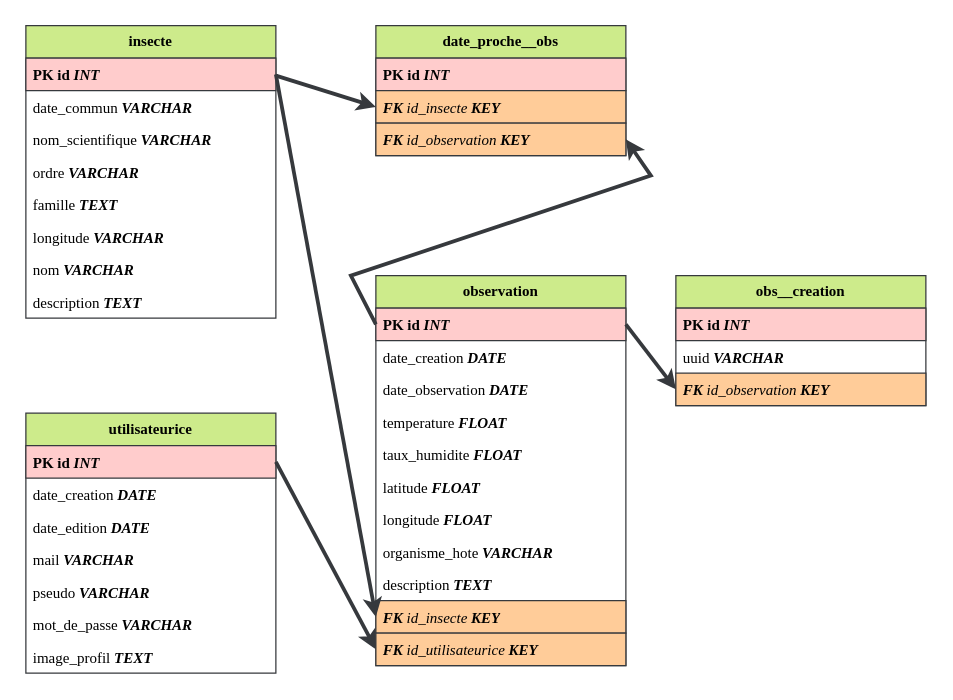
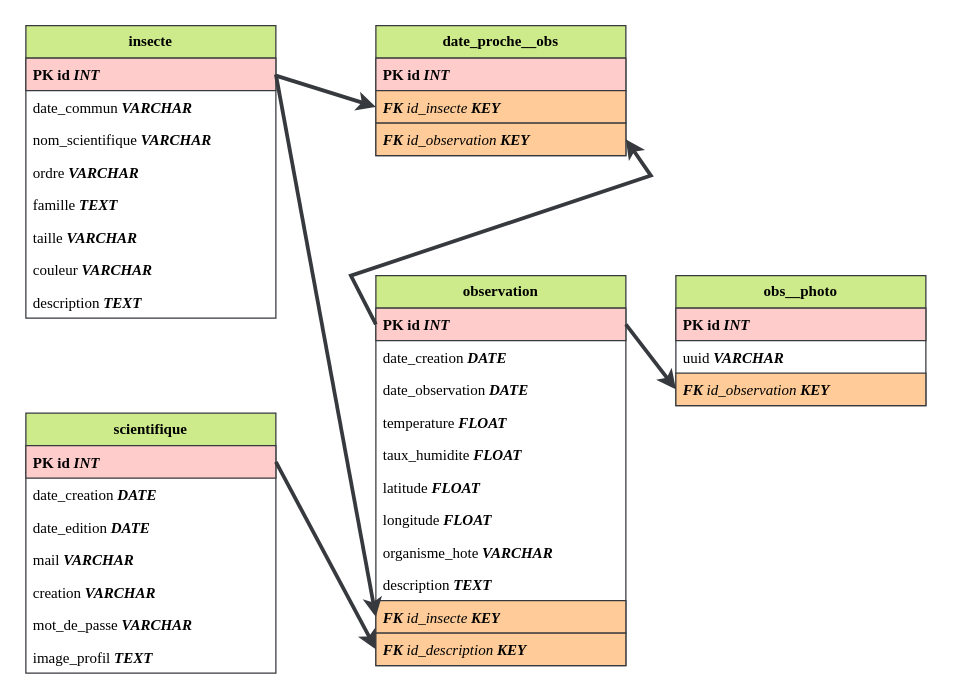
- <mxCell id="8" value="longitude&amp;nbsp;&lt;b&gt;&lt;i&gt;VARCHAR&amp;nbsp;&lt;/i&gt;&lt;/b&gt;" style="text;strokeColor=none;fillColor=none;align=left;verticalAlign=top;spacingLeft=4;spacingRight=4;overflow=hidden;rotatable=0;points=[[0,0.5],[1,0.5]];portConstraint=eastwest;whiteSpace=wrap;html=1;shadow=0;fontFamily=Verdana;" vertex="1" parent="2"><mxGeometry y="156" width="200" height="26" as="geometry" /></mxCell>
+ <mxCell id="8" value="taille&amp;nbsp;&lt;b&gt;&lt;i&gt;VARCHAR&amp;nbsp;&lt;/i&gt;&lt;/b&gt;" style="text;strokeColor=none;fillColor=none;align=left;verticalAlign=top;spacingLeft=4;spacingRight=4;overflow=hidden;rotatable=0;points=[[0,0.5],[1,0.5]];portConstraint=eastwest;whiteSpace=wrap;html=1;shadow=0;fontFamily=Verdana;" vertex="1" parent="2"><mxGeometry y="156" width="200" height="26" as="geometry" /></mxCell>
- <mxCell id="9" value="nom&amp;nbsp;&lt;b&gt;&lt;i&gt;VARCHAR&amp;nbsp;&lt;/i&gt;&lt;/b&gt;" style="text;strokeColor=none;fillColor=none;align=left;verticalAlign=top;spacingLeft=4;spacingRight=4;overflow=hidden;rotatable=0;points=[[0,0.5],[1,0.5]];portConstraint=eastwest;whiteSpace=wrap;html=1;shadow=0;fontFamily=Verdana;" vertex="1" parent="2"><mxGeometry y="182" width="200" height="26" as="geometry" /></mxCell>
+ <mxCell id="9" value="couleur&amp;nbsp;&lt;b&gt;&lt;i&gt;VARCHAR&amp;nbsp;&lt;/i&gt;&lt;/b&gt;" style="text;strokeColor=none;fillColor=none;align=left;verticalAlign=top;spacingLeft=4;spacingRight=4;overflow=hidden;rotatable=0;points=[[0,0.5],[1,0.5]];portConstraint=eastwest;whiteSpace=wrap;html=1;shadow=0;fontFamily=Verdana;" vertex="1" parent="2"><mxGeometry y="182" width="200" height="26" as="geometry" /></mxCell>
- <mxCell id="35" value="obs__creation" style="swimlane;fontStyle=1;childLayout=stackLayout;horizontal=1;startSize=26;fillColor=#cdeb8b;horizontalStack=0;resizeParent=1;resizeParentMax=0;resizeLast=0;collapsible=1;marginBottom=0;whiteSpace=wrap;html=1;strokeColor=#36393d;shadow=0;fontFamily=Verdana;" vertex="1" parent="1"><mxGeometry x="540" y="220" width="200" height="104" as="geometry" /></mxCell>
+ <mxCell id="35" value="obs__photo" style="swimlane;fontStyle=1;childLayout=stackLayout;horizontal=1;startSize=26;fillColor=#cdeb8b;horizontalStack=0;resizeParent=1;resizeParentMax=0;resizeLast=0;collapsible=1;marginBottom=0;whiteSpace=wrap;html=1;strokeColor=#36393d;shadow=0;fontFamily=Verdana;" vertex="1" parent="1"><mxGeometry x="540" y="220" width="200" height="104" as="geometry" /></mxCell>
- <mxCell id="27" value="utilisateurice" style="swimlane;fontStyle=1;childLayout=stackLayout;horizontal=1;startSize=26;fillColor=#cdeb8b;horizontalStack=0;resizeParent=1;resizeParentMax=0;resizeLast=0;collapsible=1;marginBottom=0;whiteSpace=wrap;html=1;strokeColor=#36393d;shadow=0;fontFamily=Verdana;" vertex="1" parent="1"><mxGeometry x="20" y="330" width="200" height="208" as="geometry" /></mxCell>
+ <mxCell id="27" value="scientifique" style="swimlane;fontStyle=1;childLayout=stackLayout;horizontal=1;startSize=26;fillColor=#cdeb8b;horizontalStack=0;resizeParent=1;resizeParentMax=0;resizeLast=0;collapsible=1;marginBottom=0;whiteSpace=wrap;html=1;strokeColor=#36393d;shadow=0;fontFamily=Verdana;" vertex="1" parent="1"><mxGeometry x="20" y="330" width="200" height="208" as="geometry" /></mxCell>
- <mxCell id="32" value="pseudo&amp;nbsp;&lt;b&gt;&lt;i&gt;VARCHAR&amp;nbsp;&lt;/i&gt;&lt;/b&gt;" style="text;strokeColor=none;fillColor=none;align=left;verticalAlign=top;spacingLeft=4;spacingRight=4;overflow=hidden;rotatable=0;points=[[0,0.5],[1,0.5]];portConstraint=eastwest;whiteSpace=wrap;html=1;shadow=0;fontFamily=Verdana;" vertex="1" parent="27"><mxGeometry y="130" width="200" height="26" as="geometry" /></mxCell>
+ <mxCell id="32" value="creation&amp;nbsp;&lt;b&gt;&lt;i&gt;VARCHAR&amp;nbsp;&lt;/i&gt;&lt;/b&gt;" style="text;strokeColor=none;fillColor=none;align=left;verticalAlign=top;spacingLeft=4;spacingRight=4;overflow=hidden;rotatable=0;points=[[0,0.5],[1,0.5]];portConstraint=eastwest;whiteSpace=wrap;html=1;shadow=0;fontFamily=Verdana;" vertex="1" parent="27"><mxGeometry y="130" width="200" height="26" as="geometry" /></mxCell>
- <mxCell id="26" value="&lt;b&gt;FK &lt;/b&gt;id_utilisateurice&amp;nbsp;&lt;b&gt;&lt;span&gt;KEY&amp;nbsp;&lt;/span&gt;&lt;/b&gt;" style="text;strokeColor=#36393d;fillColor=#ffcc99;align=left;verticalAlign=top;spacingLeft=4;spacingRight=4;overflow=hidden;rotatable=0;points=[[0,0.5],[1,0.5]];portConstraint=eastwest;whiteSpace=wrap;html=1;shadow=0;fontFamily=Verdana;fontStyle=2" vertex="1" parent="15"><mxGeometry y="286" width="200" height="26" as="geometry" /></mxCell>
+ <mxCell id="26" value="&lt;b&gt;FK &lt;/b&gt;id_description&amp;nbsp;&lt;b&gt;&lt;span&gt;KEY&amp;nbsp;&lt;/span&gt;&lt;/b&gt;" style="text;strokeColor=#36393d;fillColor=#ffcc99;align=left;verticalAlign=top;spacingLeft=4;spacingRight=4;overflow=hidden;rotatable=0;points=[[0,0.5],[1,0.5]];portConstraint=eastwest;whiteSpace=wrap;html=1;shadow=0;fontFamily=Verdana;fontStyle=2" vertex="1" parent="15"><mxGeometry y="286" width="200" height="26" as="geometry" /></mxCell>
